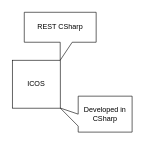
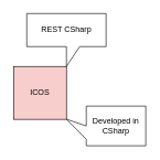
- <mxCell id="2" value="ICOS" style="whiteSpace=wrap;html=1;aspect=fixed;" vertex="1" parent="1"><mxGeometry x="20" y="100" width="80" height="80" as="geometry" /></mxCell>
+ <mxCell id="2" value="ICOS" style="whiteSpace=wrap;html=1;aspect=fixed;fillColor=#f8cecc;" vertex="1" parent="1"><mxGeometry x="20" y="100" width="80" height="80" as="geometry" /></mxCell>
